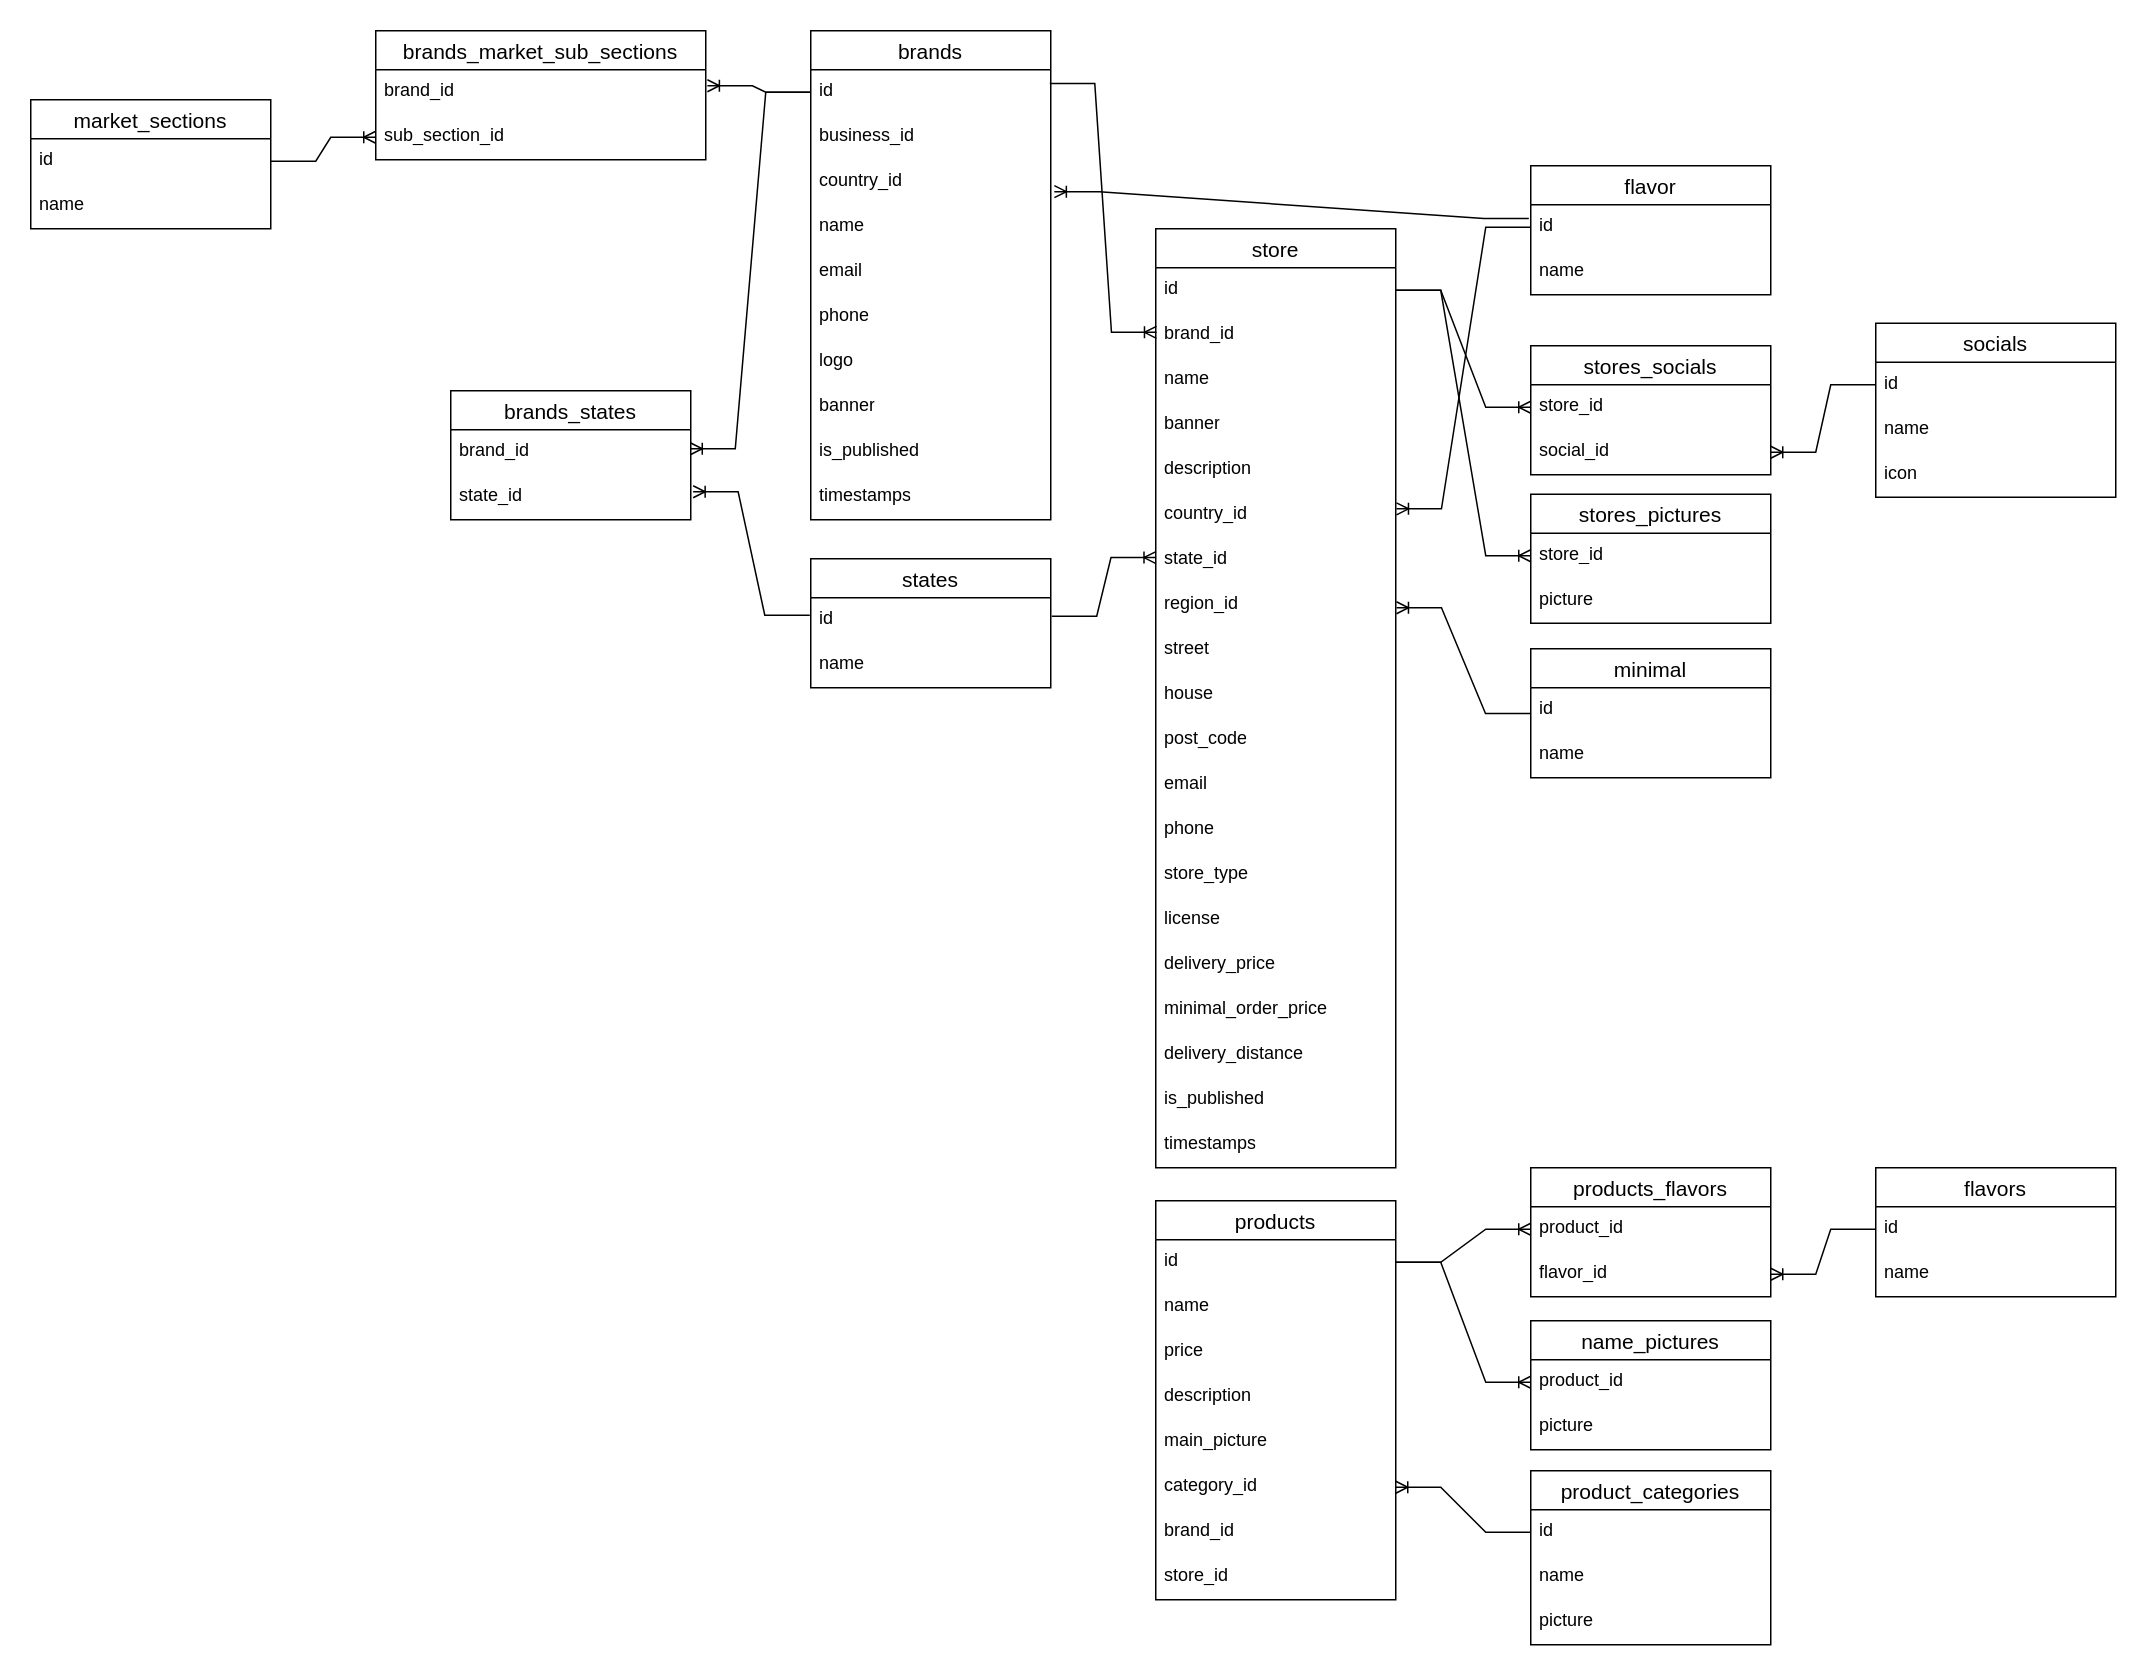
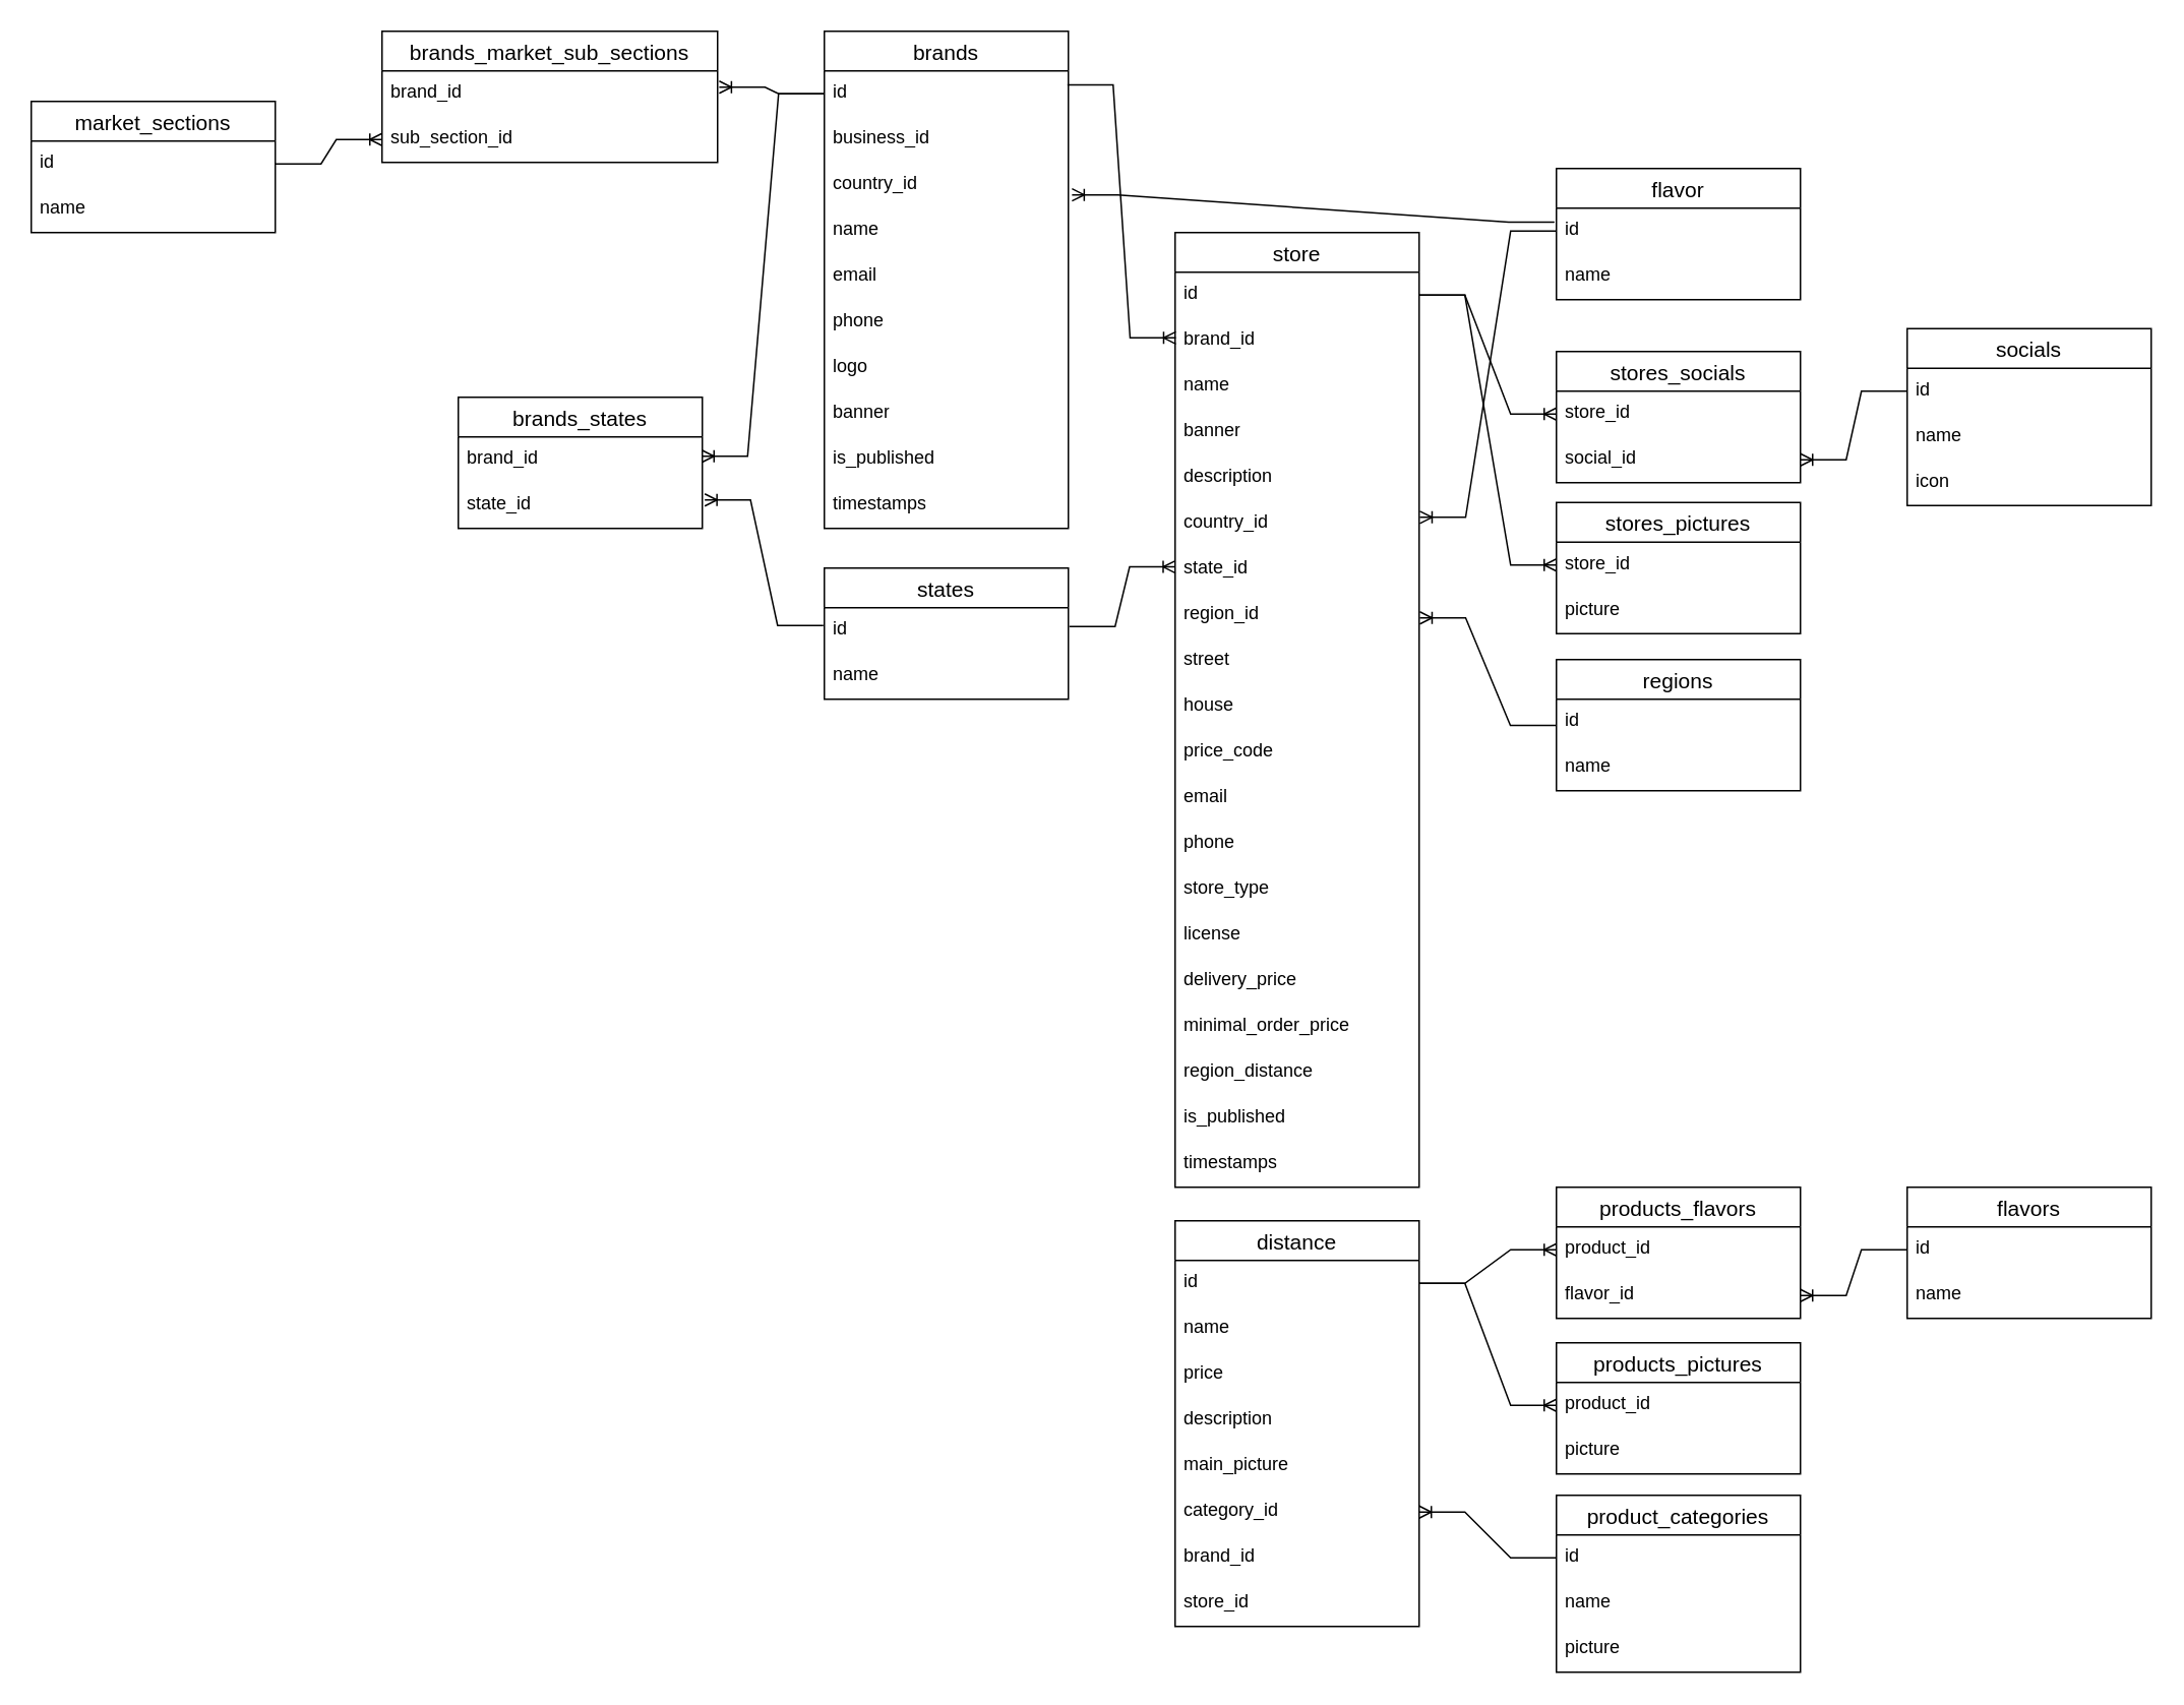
- <mxCell id="19" value="minimal" style="swimlane;fontStyle=0;childLayout=stackLayout;horizontal=1;startSize=26;horizontalStack=0;resizeParent=1;resizeParentMax=0;resizeLast=0;collapsible=1;marginBottom=0;align=center;fontSize=14;" parent="1" vertex="1"><mxGeometry x="1020" y="432" width="160" height="86" as="geometry" /></mxCell>
+ <mxCell id="19" value="regions" style="swimlane;fontStyle=0;childLayout=stackLayout;horizontal=1;startSize=26;horizontalStack=0;resizeParent=1;resizeParentMax=0;resizeLast=0;collapsible=1;marginBottom=0;align=center;fontSize=14;" parent="1" vertex="1"><mxGeometry x="1020" y="432" width="160" height="86" as="geometry" /></mxCell>
- <mxCell id="42" value="post_code" style="text;strokeColor=none;fillColor=none;spacingLeft=4;spacingRight=4;overflow=hidden;rotatable=0;points=[[0,0.5],[1,0.5]];portConstraint=eastwest;fontSize=12;whiteSpace=wrap;html=1;" parent="31" vertex="1"><mxGeometry y="326" width="160" height="30" as="geometry" /></mxCell>
+ <mxCell id="42" value="price_code" style="text;strokeColor=none;fillColor=none;spacingLeft=4;spacingRight=4;overflow=hidden;rotatable=0;points=[[0,0.5],[1,0.5]];portConstraint=eastwest;fontSize=12;whiteSpace=wrap;html=1;" parent="31" vertex="1"><mxGeometry y="326" width="160" height="30" as="geometry" /></mxCell>
- <mxCell id="49" value="&lt;div&gt;delivery_distance&lt;/div&gt;" style="text;strokeColor=none;fillColor=none;spacingLeft=4;spacingRight=4;overflow=hidden;rotatable=0;points=[[0,0.5],[1,0.5]];portConstraint=eastwest;fontSize=12;whiteSpace=wrap;html=1;" vertex="1" parent="31"><mxGeometry y="536" width="160" height="30" as="geometry" /></mxCell>
+ <mxCell id="49" value="&lt;div&gt;region_distance&lt;/div&gt;" style="text;strokeColor=none;fillColor=none;spacingLeft=4;spacingRight=4;overflow=hidden;rotatable=0;points=[[0,0.5],[1,0.5]];portConstraint=eastwest;fontSize=12;whiteSpace=wrap;html=1;" vertex="1" parent="31"><mxGeometry y="536" width="160" height="30" as="geometry" /></mxCell>
- <mxCell id="78" value="products" style="swimlane;fontStyle=0;childLayout=stackLayout;horizontal=1;startSize=26;horizontalStack=0;resizeParent=1;resizeParentMax=0;resizeLast=0;collapsible=1;marginBottom=0;align=center;fontSize=14;" vertex="1" parent="1"><mxGeometry x="770" y="800" width="160" height="266" as="geometry" /></mxCell>
+ <mxCell id="78" value="distance" style="swimlane;fontStyle=0;childLayout=stackLayout;horizontal=1;startSize=26;horizontalStack=0;resizeParent=1;resizeParentMax=0;resizeLast=0;collapsible=1;marginBottom=0;align=center;fontSize=14;" vertex="1" parent="1"><mxGeometry x="770" y="800" width="160" height="266" as="geometry" /></mxCell>
- <mxCell id="87" value="name_pictures" style="swimlane;fontStyle=0;childLayout=stackLayout;horizontal=1;startSize=26;horizontalStack=0;resizeParent=1;resizeParentMax=0;resizeLast=0;collapsible=1;marginBottom=0;align=center;fontSize=14;" vertex="1" parent="1"><mxGeometry x="1020" y="880" width="160" height="86" as="geometry" /></mxCell>
+ <mxCell id="87" value="products_pictures" style="swimlane;fontStyle=0;childLayout=stackLayout;horizontal=1;startSize=26;horizontalStack=0;resizeParent=1;resizeParentMax=0;resizeLast=0;collapsible=1;marginBottom=0;align=center;fontSize=14;" vertex="1" parent="1"><mxGeometry x="1020" y="880" width="160" height="86" as="geometry" /></mxCell>
